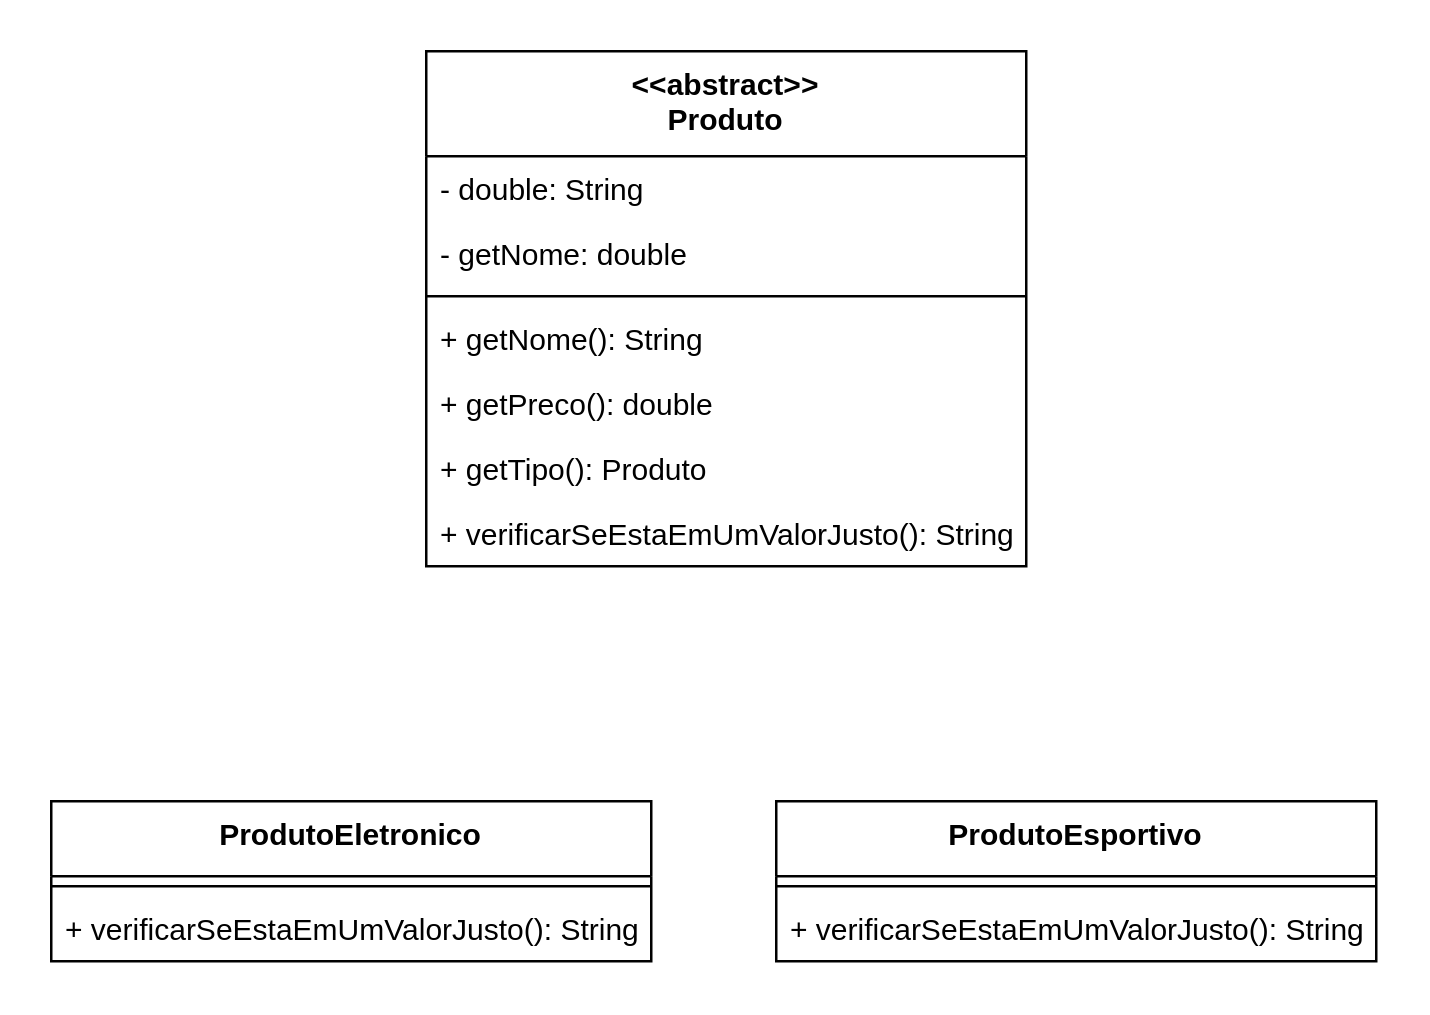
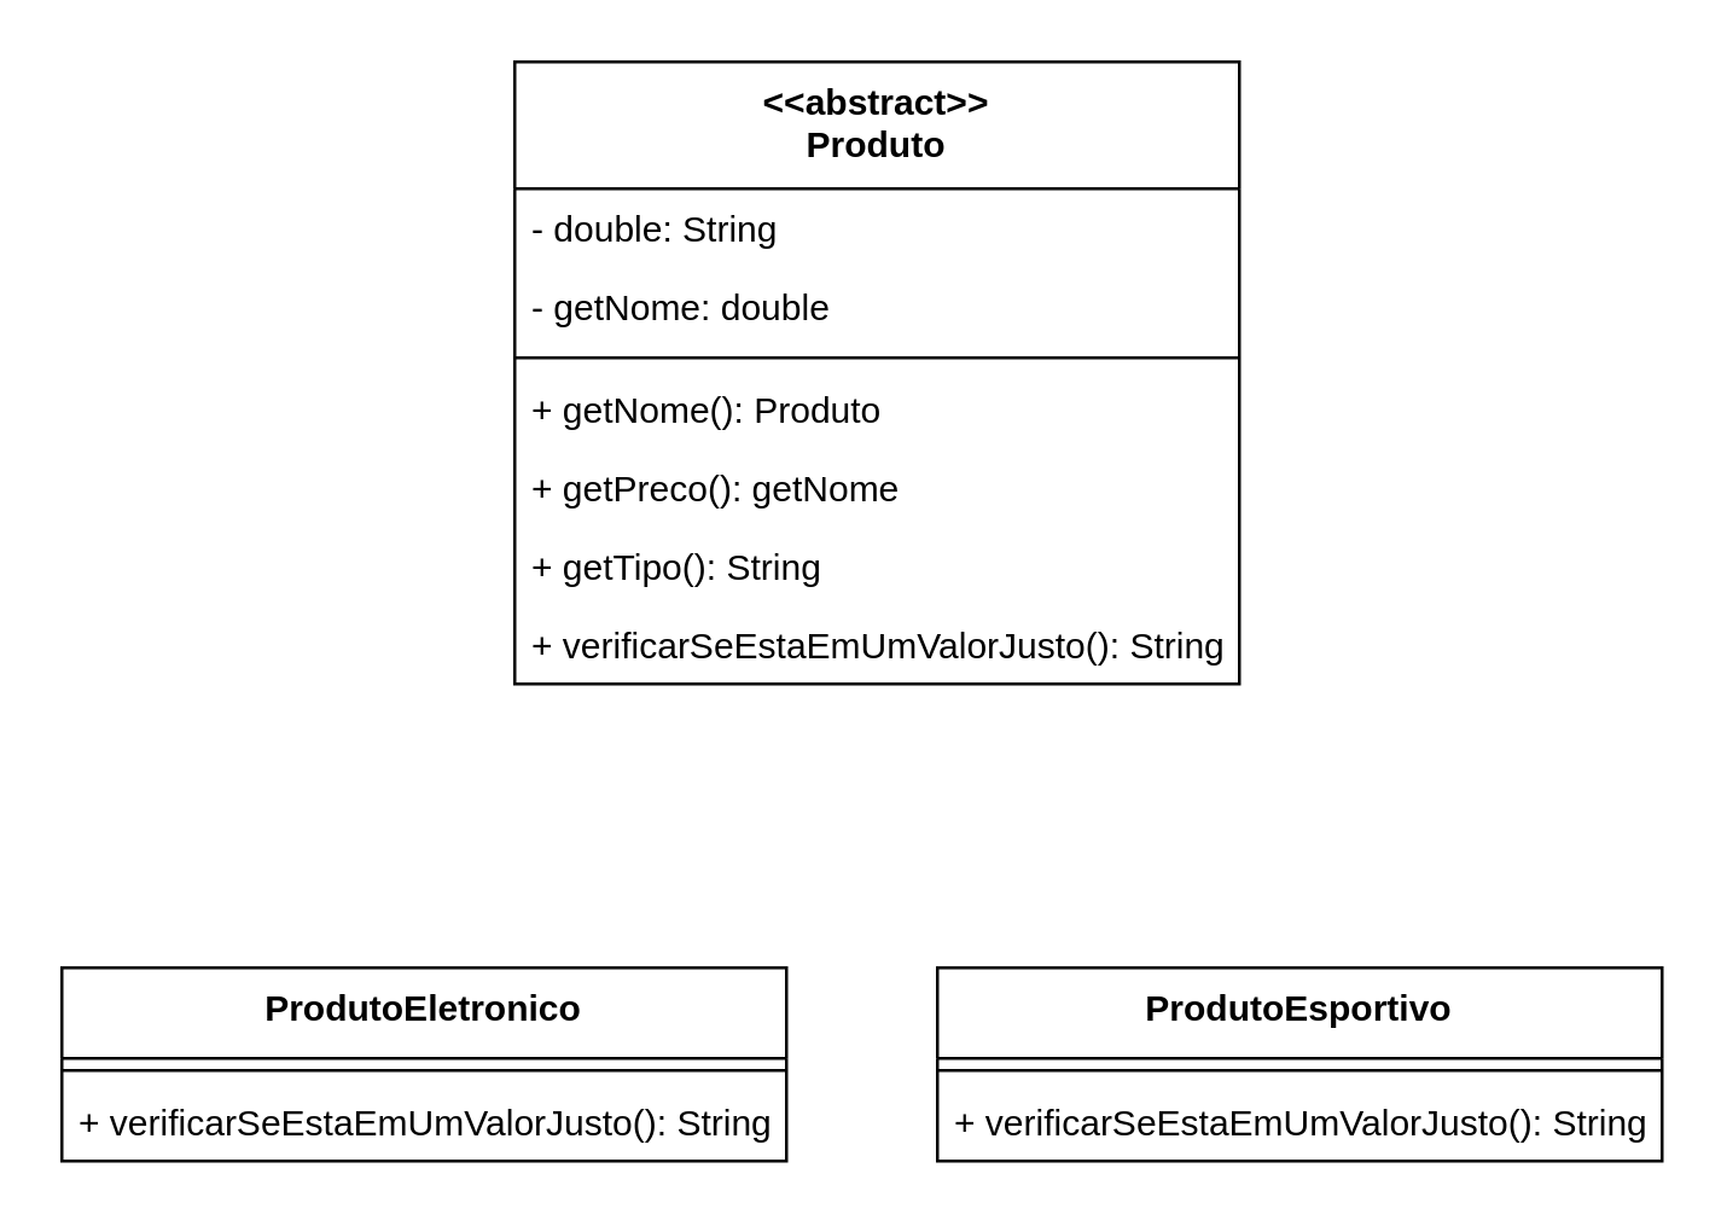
- <mxCell id="9" value="+ getNome(): String" style="text;strokeColor=none;fillColor=none;align=left;verticalAlign=top;spacingLeft=4;spacingRight=4;overflow=hidden;rotatable=0;points=[[0,0.5],[1,0.5]];portConstraint=eastwest;whiteSpace=wrap;html=1;" parent="5" vertex="1"><mxGeometry y="102" width="240" height="26" as="geometry" /></mxCell>
+ <mxCell id="9" value="+ getNome(): Produto" style="text;strokeColor=none;fillColor=none;align=left;verticalAlign=top;spacingLeft=4;spacingRight=4;overflow=hidden;rotatable=0;points=[[0,0.5],[1,0.5]];portConstraint=eastwest;whiteSpace=wrap;html=1;" parent="5" vertex="1"><mxGeometry y="102" width="240" height="26" as="geometry" /></mxCell>
- <mxCell id="10" value="+ getPreco(): double" style="text;strokeColor=none;fillColor=none;align=left;verticalAlign=top;spacingLeft=4;spacingRight=4;overflow=hidden;rotatable=0;points=[[0,0.5],[1,0.5]];portConstraint=eastwest;whiteSpace=wrap;html=1;" parent="5" vertex="1"><mxGeometry y="128" width="240" height="26" as="geometry" /></mxCell>
+ <mxCell id="10" value="+ getPreco(): getNome" style="text;strokeColor=none;fillColor=none;align=left;verticalAlign=top;spacingLeft=4;spacingRight=4;overflow=hidden;rotatable=0;points=[[0,0.5],[1,0.5]];portConstraint=eastwest;whiteSpace=wrap;html=1;" parent="5" vertex="1"><mxGeometry y="128" width="240" height="26" as="geometry" /></mxCell>
- <mxCell id="11" value="+ getTipo(): Produto" style="text;strokeColor=none;fillColor=none;align=left;verticalAlign=top;spacingLeft=4;spacingRight=4;overflow=hidden;rotatable=0;points=[[0,0.5],[1,0.5]];portConstraint=eastwest;whiteSpace=wrap;html=1;" vertex="1" parent="5"><mxGeometry y="154" width="240" height="26" as="geometry" /></mxCell>
+ <mxCell id="11" value="+ getTipo(): String" style="text;strokeColor=none;fillColor=none;align=left;verticalAlign=top;spacingLeft=4;spacingRight=4;overflow=hidden;rotatable=0;points=[[0,0.5],[1,0.5]];portConstraint=eastwest;whiteSpace=wrap;html=1;" vertex="1" parent="5"><mxGeometry y="154" width="240" height="26" as="geometry" /></mxCell>
